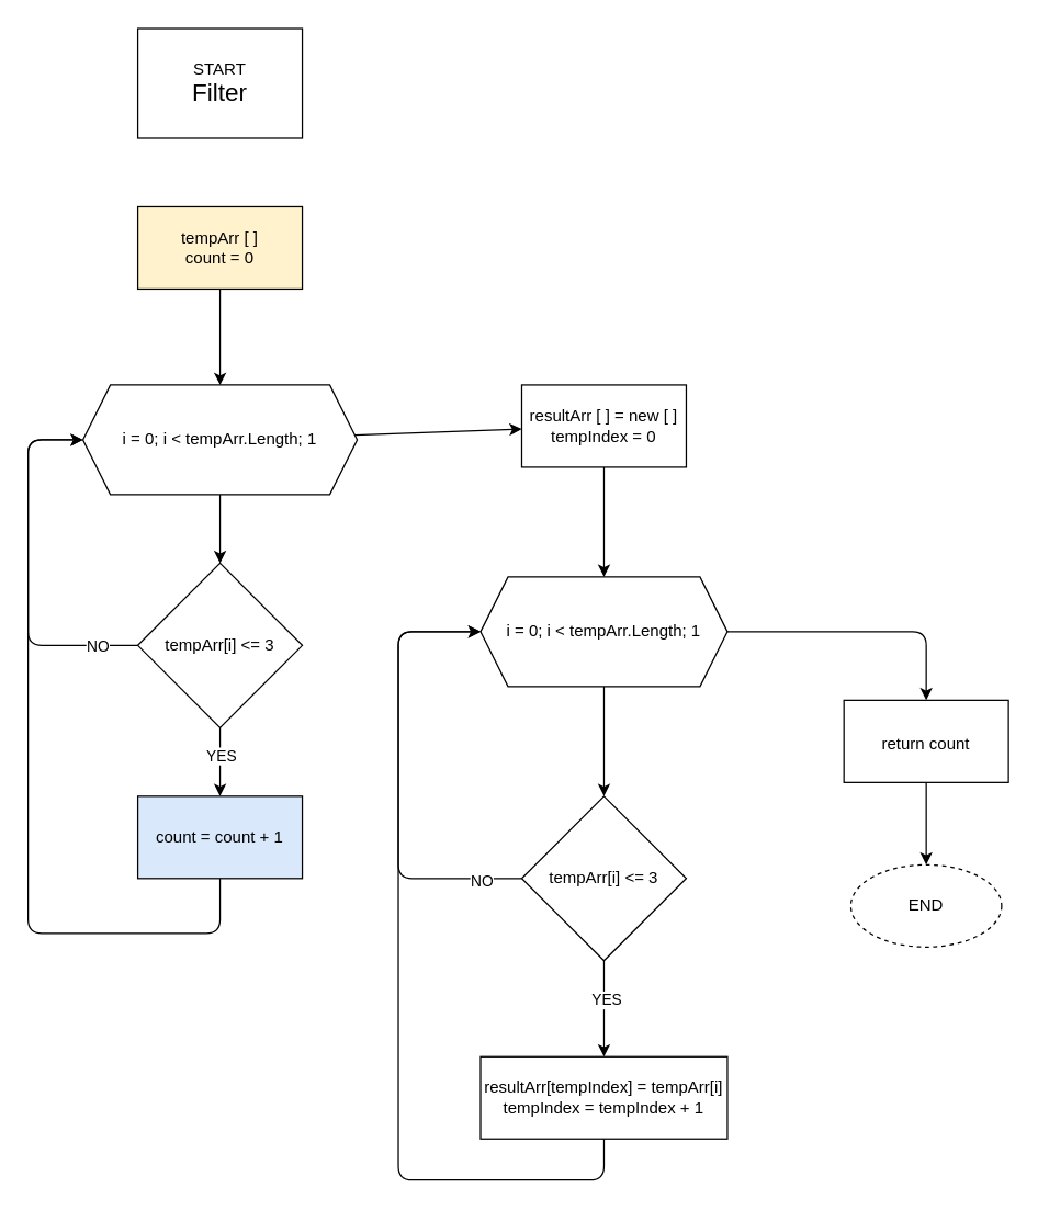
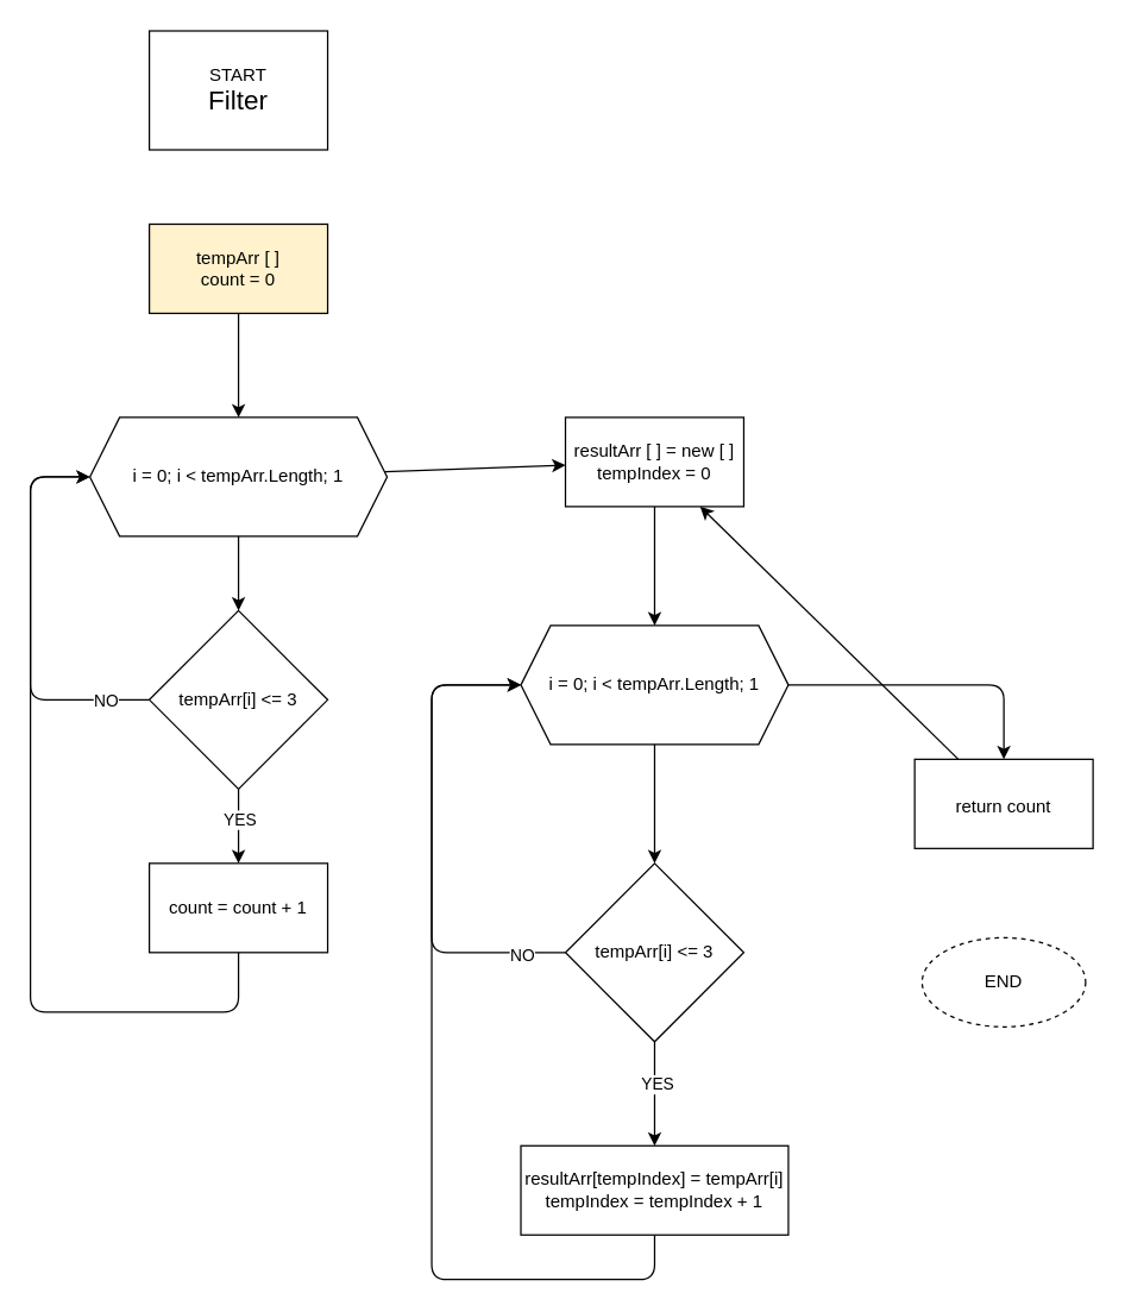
- <mxCell id="28" value="" style="edgeStyle=none;html=1;fontSize=18;" edge="1" parent="1" source="29" target="27"><mxGeometry relative="1" as="geometry" /></mxCell>
+ <mxCell id="28" value="" style="edgeStyle=none;html=1;fontSize=18;" edge="1" parent="1" source="29" target="16"><mxGeometry relative="1" as="geometry" /></mxCell>
- <mxCell id="14" value="count = count + 1" style="whiteSpace=wrap;html=1;fillColor=#dae8fc;" vertex="1" parent="1"><mxGeometry x="100" y="580" width="120" height="60" as="geometry" /></mxCell>
+ <mxCell id="14" value="count = count + 1" style="whiteSpace=wrap;html=1;" vertex="1" parent="1"><mxGeometry x="100" y="580" width="120" height="60" as="geometry" /></mxCell>
